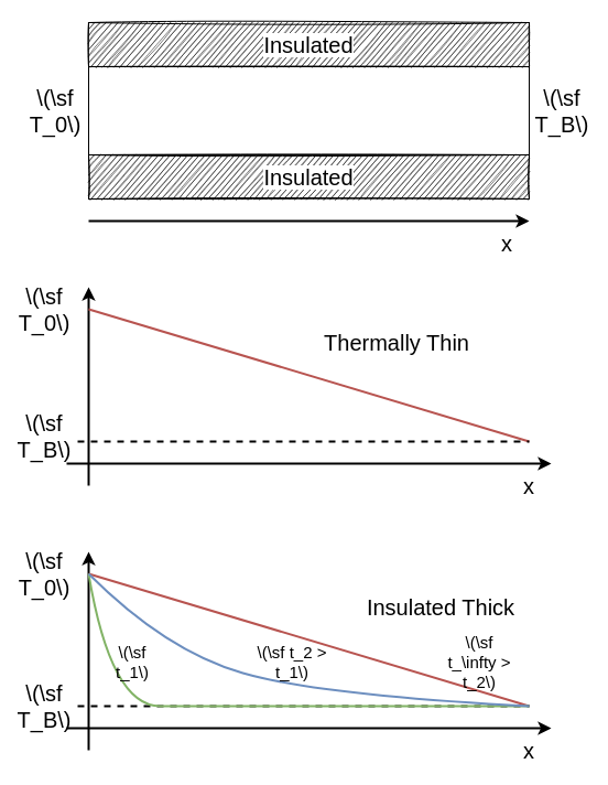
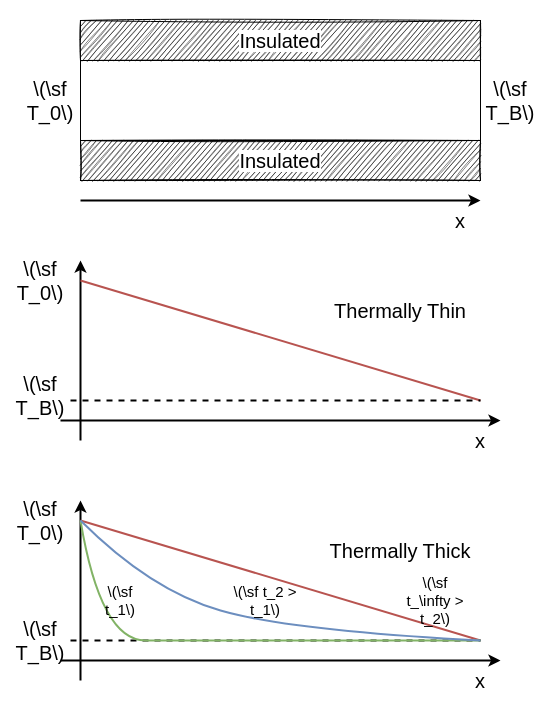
- <mxCell id="15" value="Thermally Thin" style="text;html=1;strokeColor=none;fillColor=none;align=center;verticalAlign=middle;whiteSpace=wrap;rounded=0;sketch=1;fontSize=20;" vertex="1" parent="1"><mxGeometry x="280" y="300" width="160" height="20" as="geometry" /></mxCell>
+ <mxCell id="15" value="Thermally Thin" style="text;html=1;strokeColor=none;fillColor=none;align=center;verticalAlign=middle;whiteSpace=wrap;rounded=0;sketch=1;fontSize=20;" vertex="1" parent="1"><mxGeometry x="320" y="300" width="160" height="20" as="geometry" /></mxCell>
- <mxCell id="23" value="Insulated Thick" style="text;html=1;strokeColor=none;fillColor=none;align=center;verticalAlign=middle;whiteSpace=wrap;rounded=0;sketch=1;fontSize=20;" vertex="1" parent="1"><mxGeometry x="320" y="540" width="160" height="20" as="geometry" /></mxCell>
+ <mxCell id="23" value="Thermally Thick" style="text;html=1;strokeColor=none;fillColor=none;align=center;verticalAlign=middle;whiteSpace=wrap;rounded=0;sketch=1;fontSize=20;" vertex="1" parent="1"><mxGeometry x="320" y="540" width="160" height="20" as="geometry" /></mxCell>
